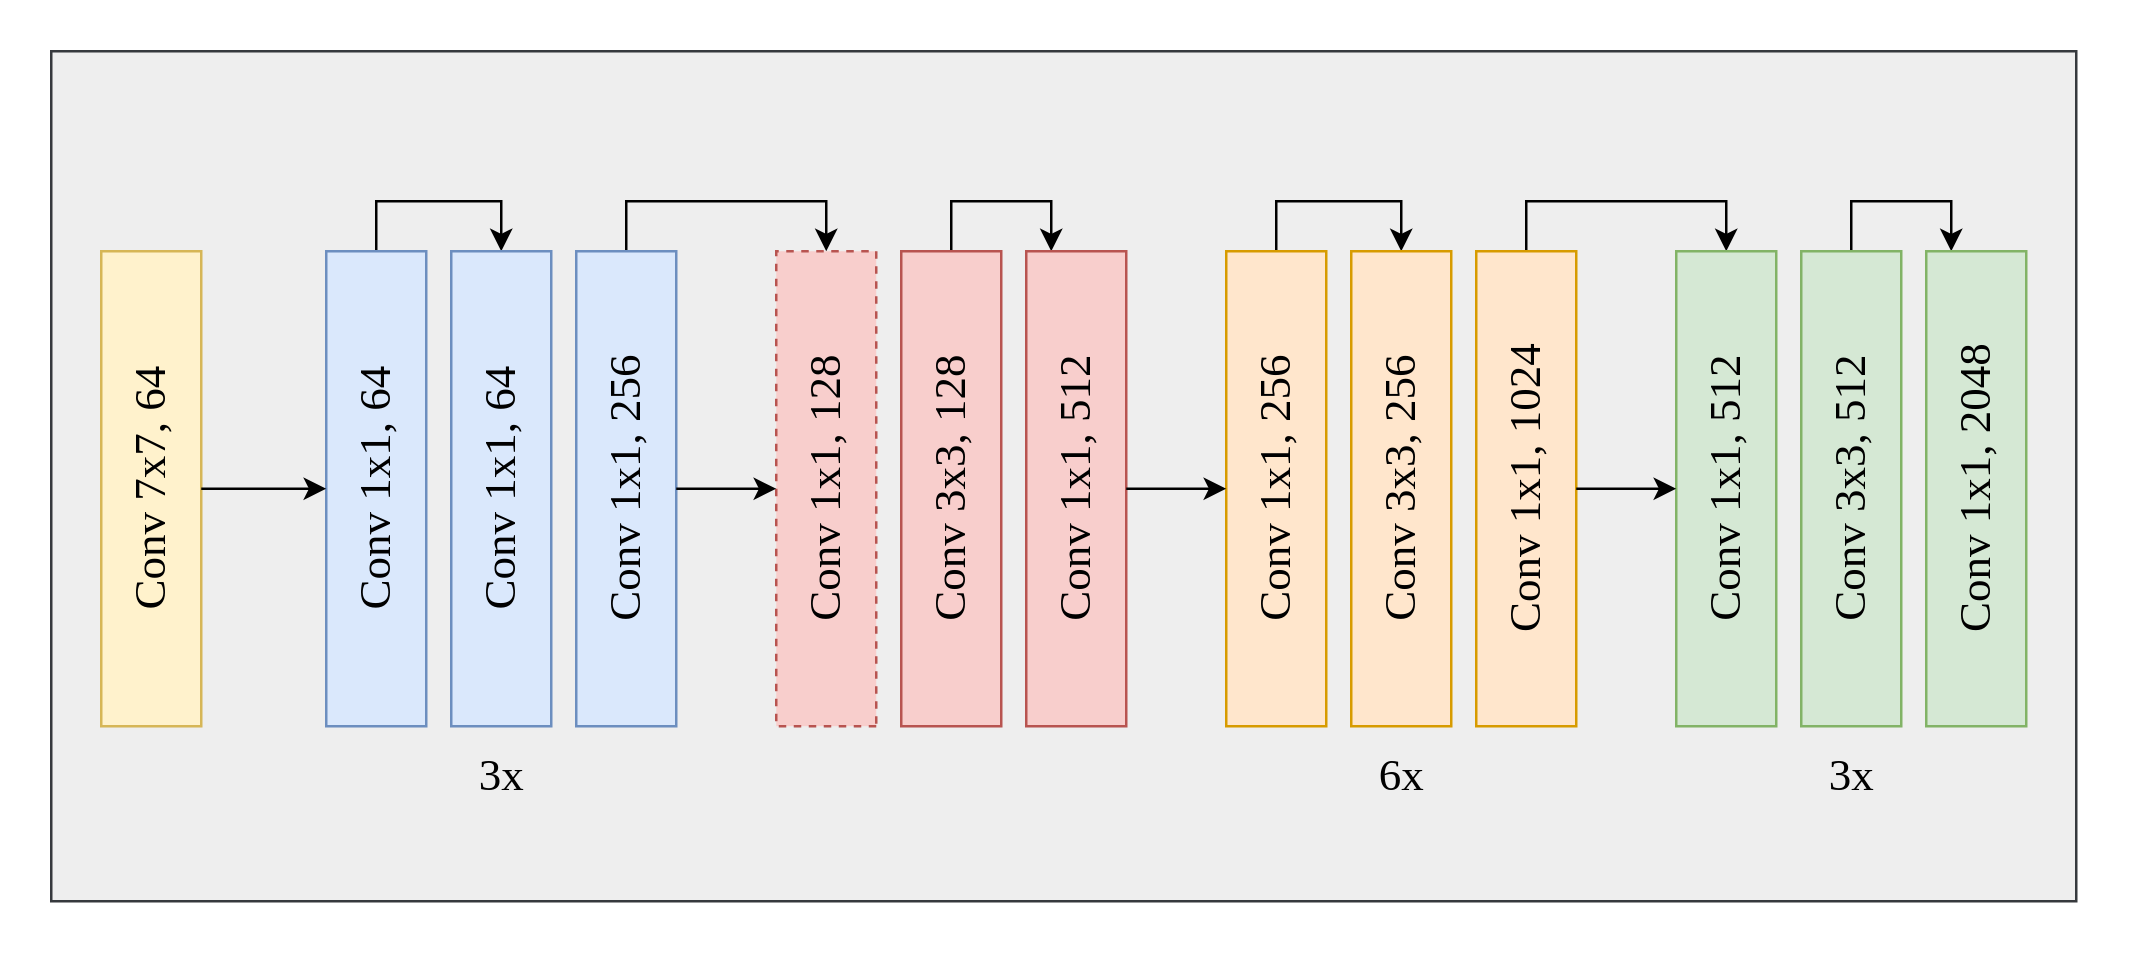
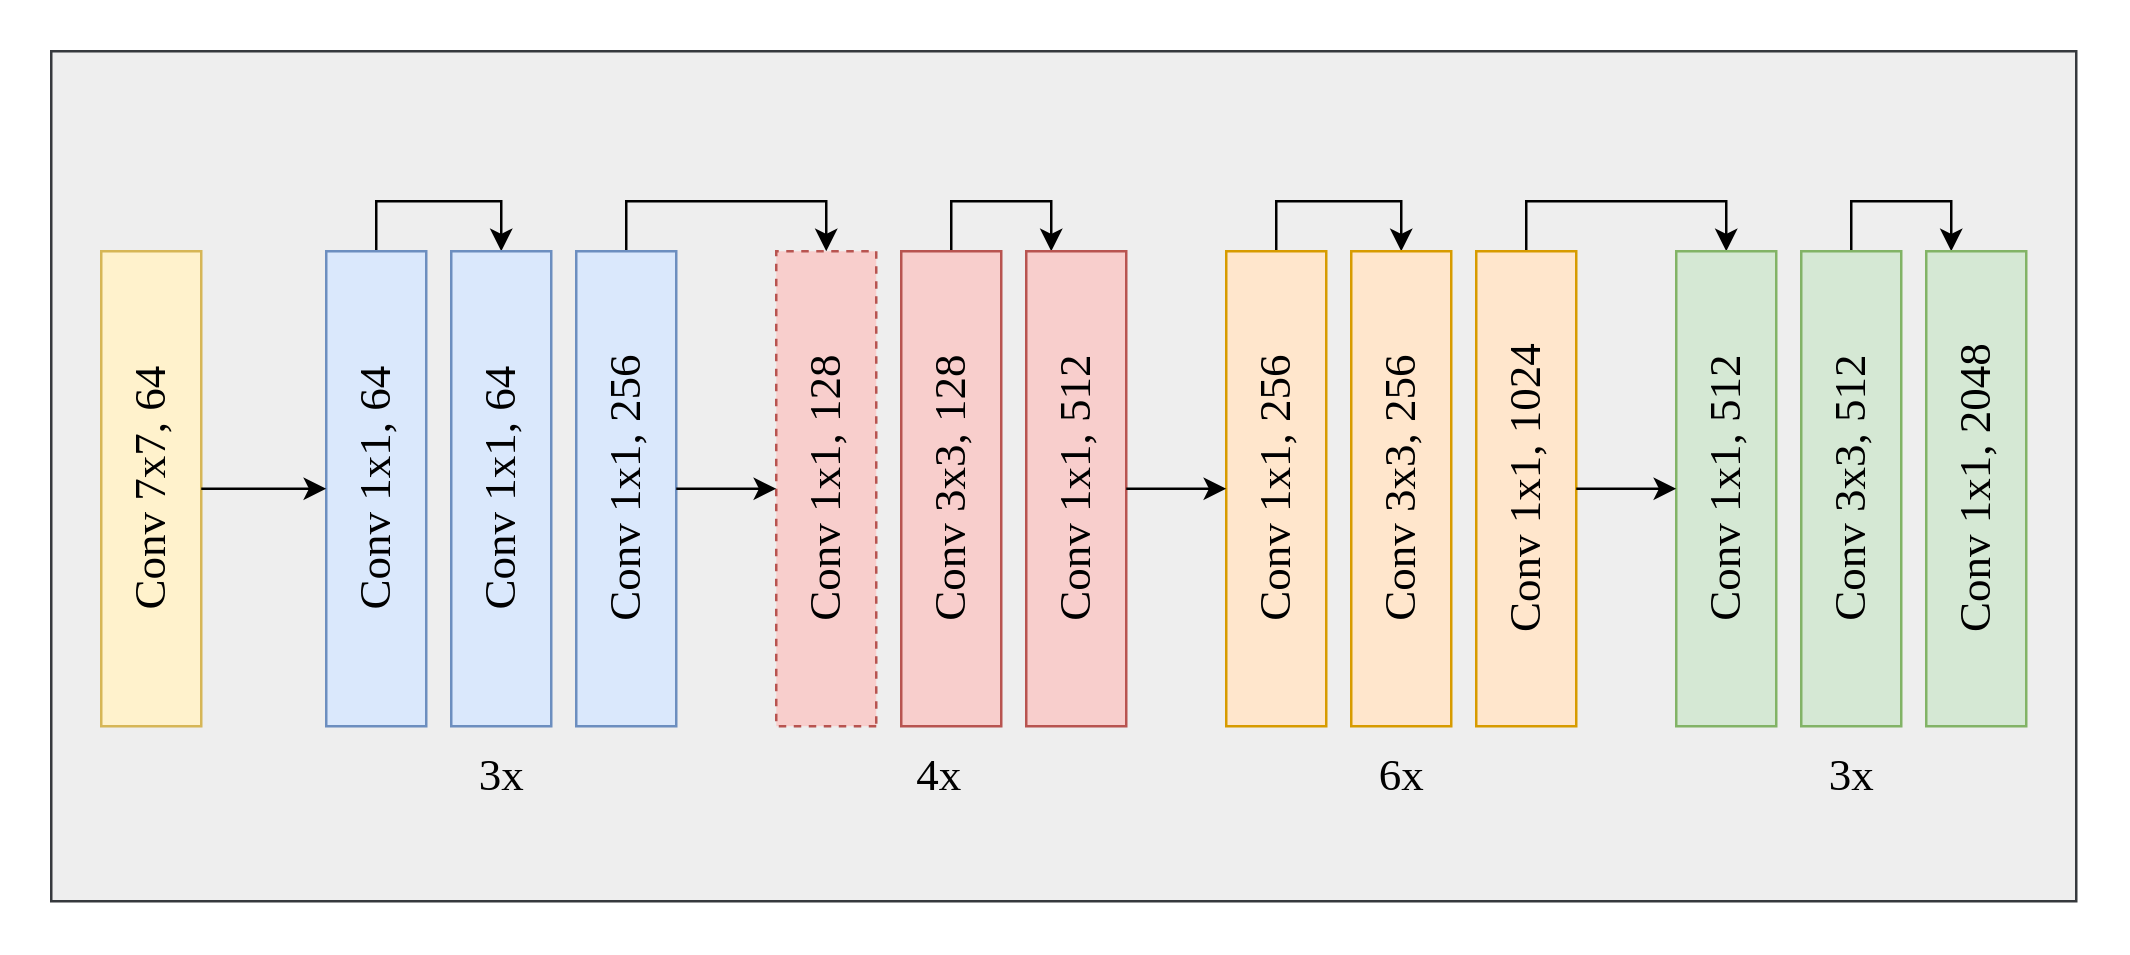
+ <mxCell id="23" value="4x" style="text;html=1;align=center;verticalAlign=middle;resizable=0;points=[];autosize=1;strokeColor=none;fillColor=none;fontSize=18;fontFamily=Garamond;" vertex="1" parent="1"><mxGeometry x="350" y="290" width="50" height="40" as="geometry" /></mxCell>
